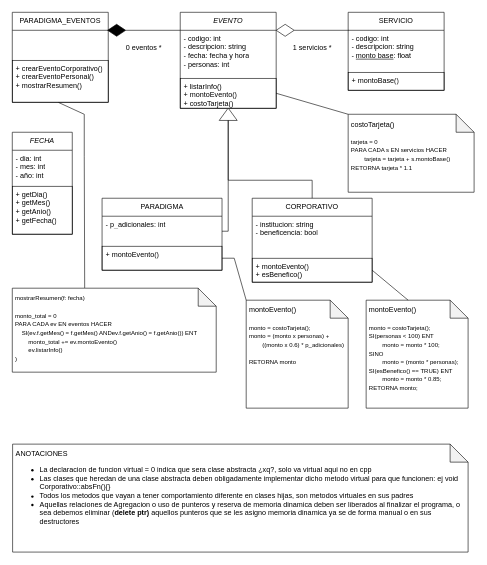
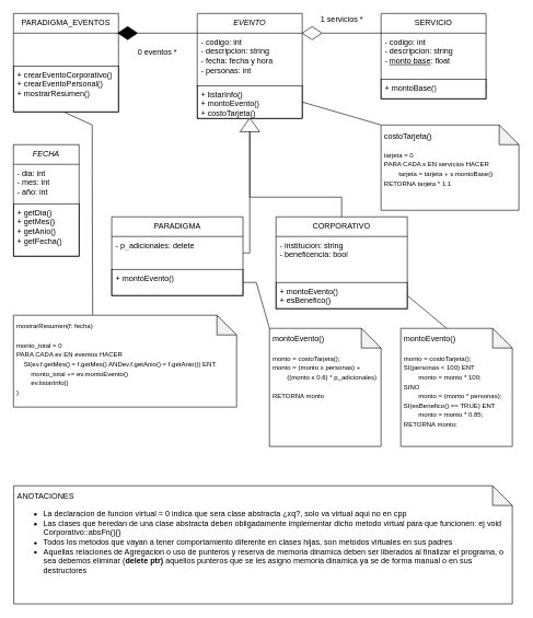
- <mxCell id="20" value="1 servicios&amp;nbsp;*" style="text;html=1;strokeColor=none;fillColor=none;align=center;verticalAlign=middle;whiteSpace=wrap;rounded=0;" parent="1" vertex="1"><mxGeometry x="471.5" y="70" width="97" height="20" as="geometry" /></mxCell>
+ <mxCell id="20" value="1 servicios&amp;nbsp;*" style="text;html=1;strokeColor=none;fillColor=none;align=center;verticalAlign=middle;whiteSpace=wrap;rounded=0;" parent="1" vertex="1"><mxGeometry x="471.5" y="20" width="97" height="20" as="geometry" /></mxCell>
- <mxCell id="12" value="- p_adicionales: int" style="text;strokeColor=none;fillColor=none;align=left;verticalAlign=top;spacingLeft=4;spacingRight=4;overflow=hidden;points=[[0,0.5],[1,0.5]];portConstraint=eastwest;rotatable=0;whiteSpace=wrap;html=1;horizontal=1;" parent="11" vertex="1"><mxGeometry y="30" width="200" height="50" as="geometry" /></mxCell>
+ <mxCell id="12" value="- p_adicionales: delete" style="text;strokeColor=none;fillColor=none;align=left;verticalAlign=top;spacingLeft=4;spacingRight=4;overflow=hidden;points=[[0,0.5],[1,0.5]];portConstraint=eastwest;rotatable=0;whiteSpace=wrap;html=1;horizontal=1;" parent="11" vertex="1"><mxGeometry y="30" width="200" height="50" as="geometry" /></mxCell>
